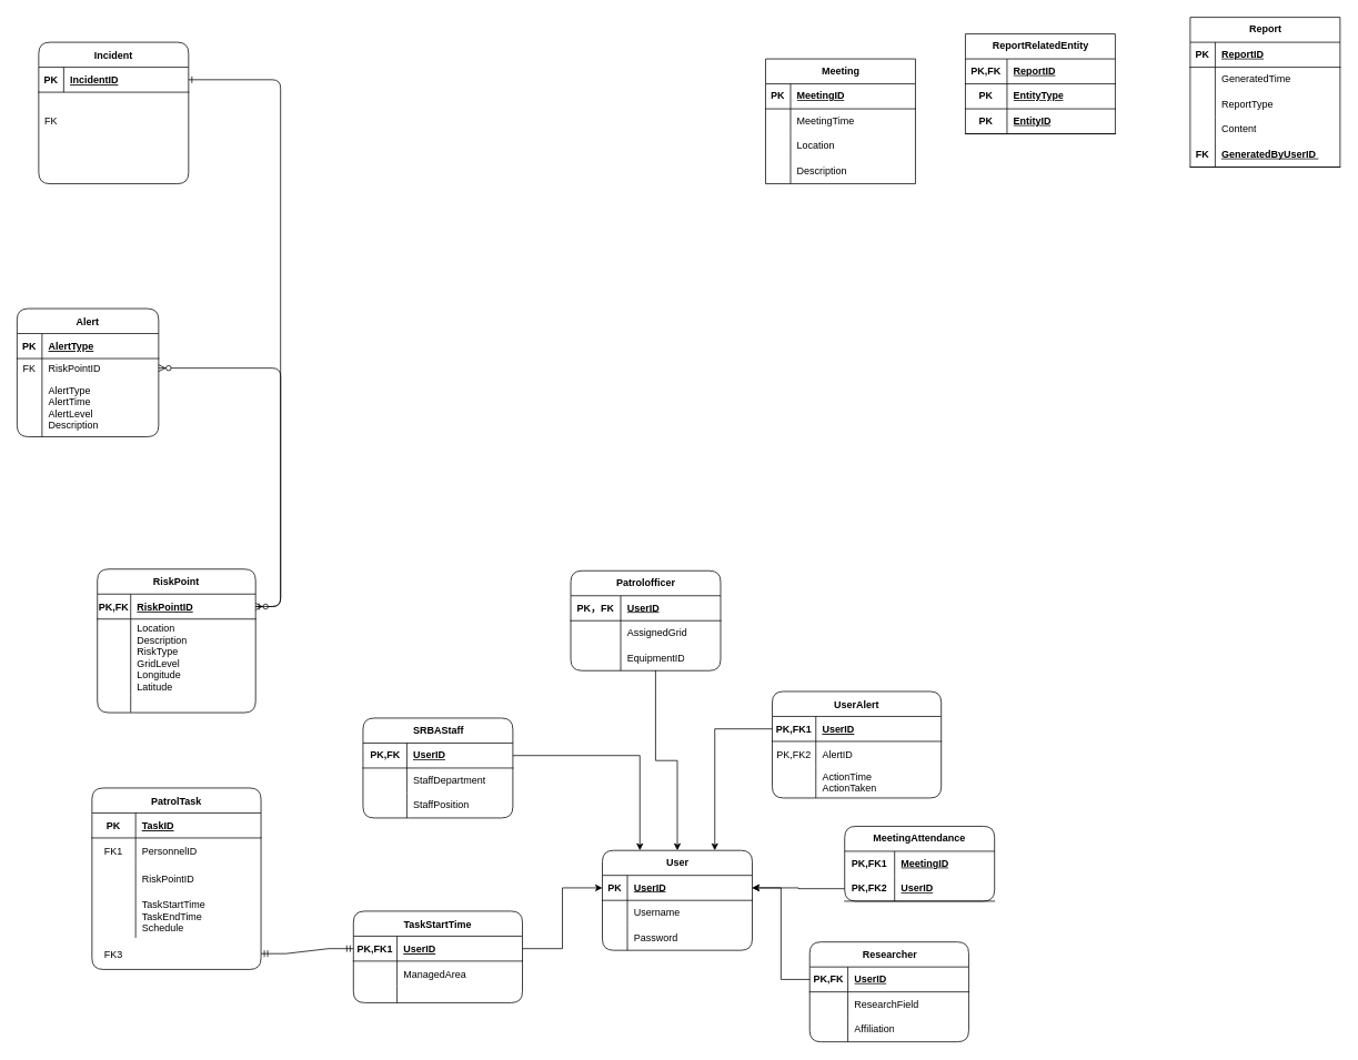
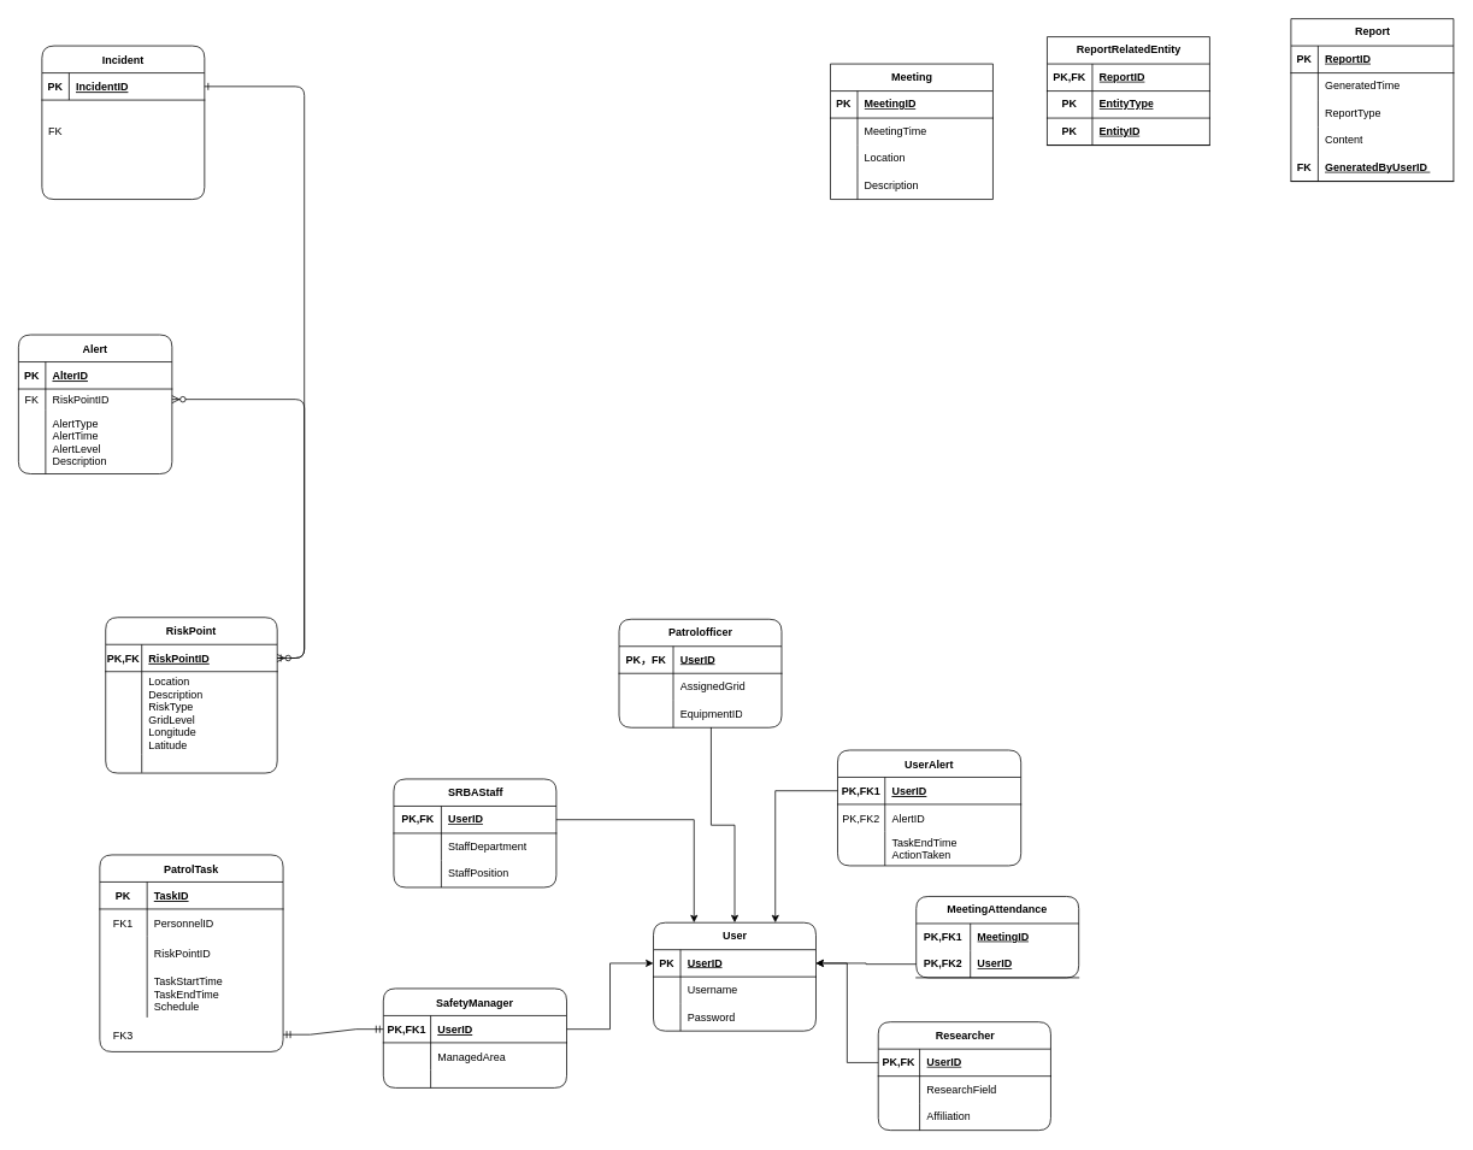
- <mxCell id="17" value="AlertType" style="shape=partialRectangle;overflow=hidden;connectable=0;fillColor=none;top=0;left=0;bottom=0;right=0;align=left;spacingLeft=6;fontStyle=5;" parent="15" vertex="1"><mxGeometry x="30" width="140" height="30" as="geometry"><mxRectangle width="140" height="30" as="alternateBounds" /></mxGeometry></mxCell>
+ <mxCell id="17" value="AlterID" style="shape=partialRectangle;overflow=hidden;connectable=0;fillColor=none;top=0;left=0;bottom=0;right=0;align=left;spacingLeft=6;fontStyle=5;" parent="15" vertex="1"><mxGeometry x="30" width="140" height="30" as="geometry"><mxRectangle width="140" height="30" as="alternateBounds" /></mxGeometry></mxCell>
- <mxCell id="39" value="ActionTime&#10;ActionTaken" style="shape=partialRectangle;overflow=hidden;connectable=0;fillColor=none;top=0;left=0;bottom=0;right=0;align=left;spacingLeft=6;" parent="37" vertex="1"><mxGeometry x="52.399" width="150.601" height="38" as="geometry"><mxRectangle width="150.601" height="38" as="alternateBounds" /></mxGeometry></mxCell>
+ <mxCell id="39" value="TaskEndTime&#10;ActionTaken" style="shape=partialRectangle;overflow=hidden;connectable=0;fillColor=none;top=0;left=0;bottom=0;right=0;align=left;spacingLeft=6;" parent="37" vertex="1"><mxGeometry x="52.399" width="150.601" height="38" as="geometry"><mxRectangle width="150.601" height="38" as="alternateBounds" /></mxGeometry></mxCell>
- <mxCell id="54" value="TaskStartTime" style="shape=table;startSize=30;container=1;collapsible=1;childLayout=tableLayout;fixedRows=1;rowLines=0;fontStyle=1;align=center;resizeLast=1;rounded=1;" parent="1" vertex="1"><mxGeometry x="424" y="1094" width="203" height="110" as="geometry" /></mxCell>
+ <mxCell id="54" value="SafetyManager" style="shape=table;startSize=30;container=1;collapsible=1;childLayout=tableLayout;fixedRows=1;rowLines=0;fontStyle=1;align=center;resizeLast=1;rounded=1;" parent="1" vertex="1"><mxGeometry x="424" y="1094" width="203" height="110" as="geometry" /></mxCell>
